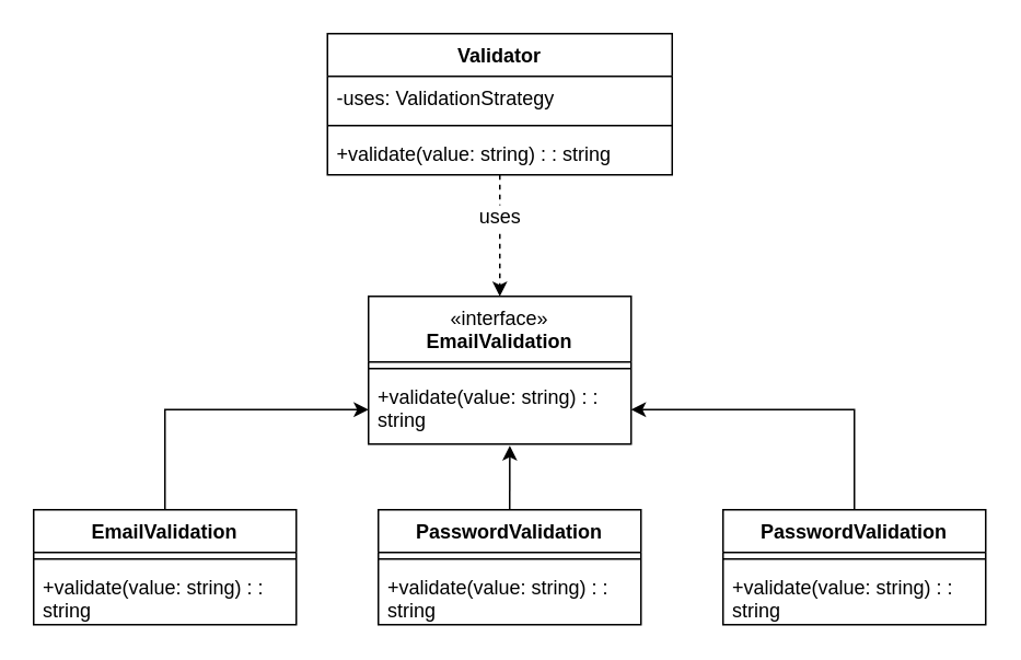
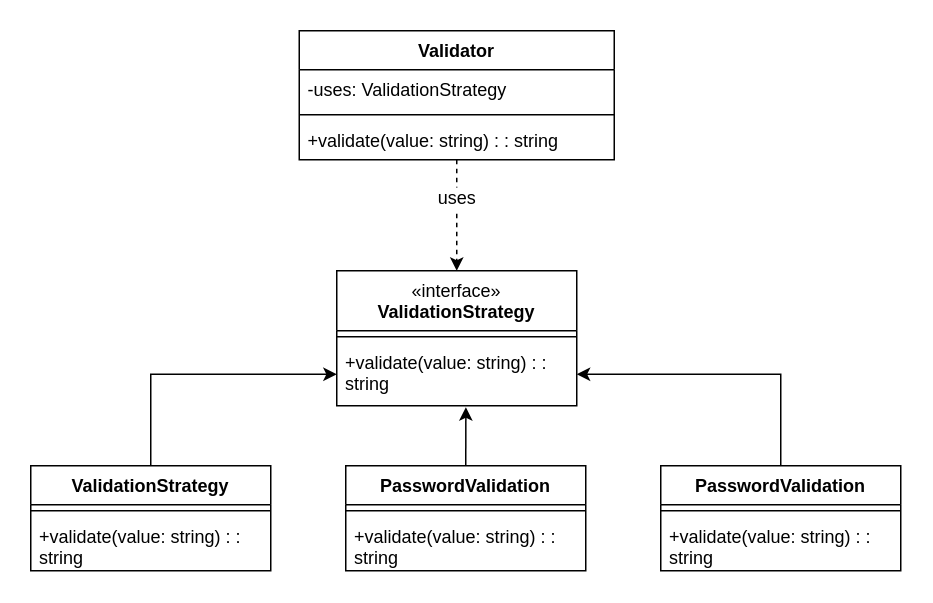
- <mxCell id="19" value="&lt;span style=&quot;font-weight: 400;&quot;&gt;«interface»&lt;/span&gt;&lt;br style=&quot;font-weight: 400;&quot;&gt;EmailValidation&lt;br&gt;&lt;div&gt;&lt;/div&gt;" style="swimlane;fontStyle=1;align=center;verticalAlign=top;childLayout=stackLayout;horizontal=1;startSize=40;horizontalStack=0;resizeParent=1;resizeParentMax=0;resizeLast=0;collapsible=1;marginBottom=0;whiteSpace=wrap;html=1;strokeColor=default;fontFamily=Helvetica;fontSize=12;fontColor=default;resizable=1;fillColor=default;" vertex="1" parent="1"><mxGeometry x="224" y="180" width="160" height="90" as="geometry" /></mxCell>
+ <mxCell id="19" value="&lt;span style=&quot;font-weight: 400;&quot;&gt;«interface»&lt;/span&gt;&lt;br style=&quot;font-weight: 400;&quot;&gt;ValidationStrategy&lt;br&gt;&lt;div&gt;&lt;/div&gt;" style="swimlane;fontStyle=1;align=center;verticalAlign=top;childLayout=stackLayout;horizontal=1;startSize=40;horizontalStack=0;resizeParent=1;resizeParentMax=0;resizeLast=0;collapsible=1;marginBottom=0;whiteSpace=wrap;html=1;strokeColor=default;fontFamily=Helvetica;fontSize=12;fontColor=default;resizable=1;fillColor=default;" vertex="1" parent="1"><mxGeometry x="224" y="180" width="160" height="90" as="geometry" /></mxCell>
- <mxCell id="16" value="EmailValidation" style="swimlane;fontStyle=1;align=center;verticalAlign=top;childLayout=stackLayout;horizontal=1;startSize=26;horizontalStack=0;resizeParent=1;resizeParentMax=0;resizeLast=0;collapsible=1;marginBottom=0;whiteSpace=wrap;html=1;" vertex="1" parent="1"><mxGeometry x="20" y="310" width="160" height="70" as="geometry" /></mxCell>
+ <mxCell id="16" value="ValidationStrategy" style="swimlane;fontStyle=1;align=center;verticalAlign=top;childLayout=stackLayout;horizontal=1;startSize=26;horizontalStack=0;resizeParent=1;resizeParentMax=0;resizeLast=0;collapsible=1;marginBottom=0;whiteSpace=wrap;html=1;" vertex="1" parent="1"><mxGeometry x="20" y="310" width="160" height="70" as="geometry" /></mxCell>
